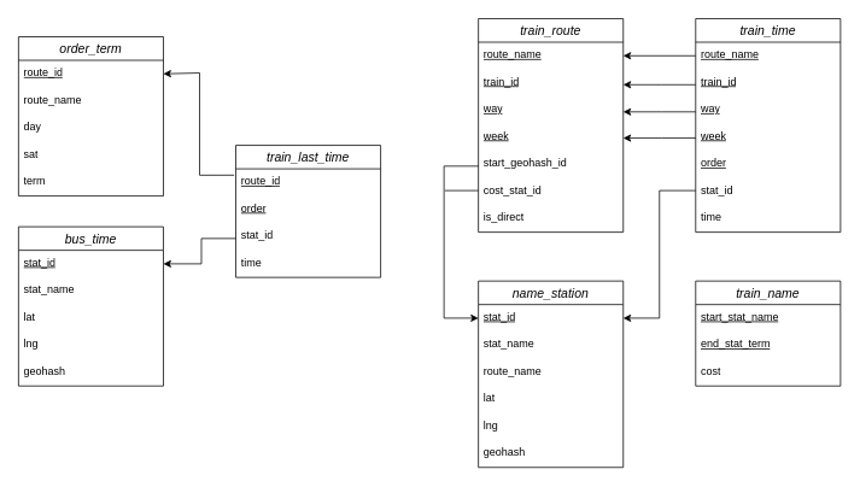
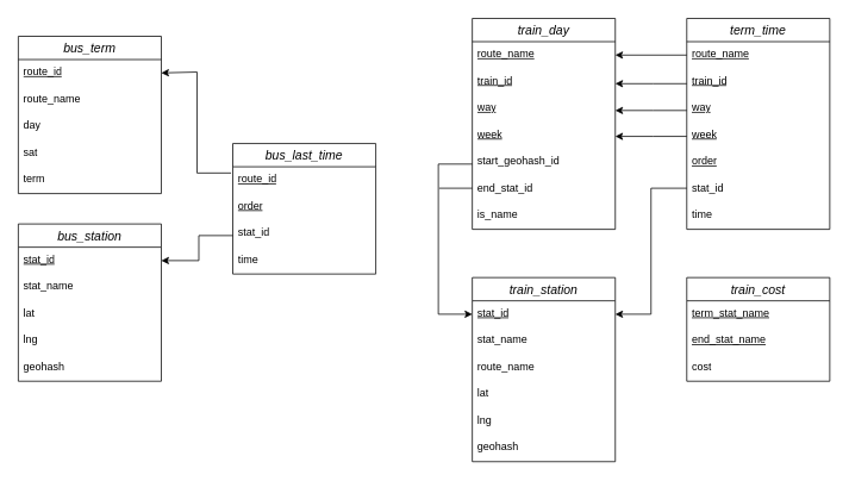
- <mxCell id="23" value="train_route" style="swimlane;fontStyle=2;childLayout=stackLayout;horizontal=1;startSize=26;horizontalStack=0;resizeParent=1;resizeParentMax=0;resizeLast=0;collapsible=1;marginBottom=0;align=center;fontSize=14;" parent="1" vertex="1"><mxGeometry x="528" y="20" width="160" height="236" as="geometry" /></mxCell>
+ <mxCell id="23" value="train_day" style="swimlane;fontStyle=2;childLayout=stackLayout;horizontal=1;startSize=26;horizontalStack=0;resizeParent=1;resizeParentMax=0;resizeLast=0;collapsible=1;marginBottom=0;align=center;fontSize=14;" parent="1" vertex="1"><mxGeometry x="528" y="20" width="160" height="236" as="geometry" /></mxCell>
- <mxCell id="38" value="train_time" style="swimlane;fontStyle=2;childLayout=stackLayout;horizontal=1;startSize=26;horizontalStack=0;resizeParent=1;resizeParentMax=0;resizeLast=0;collapsible=1;marginBottom=0;align=center;fontSize=14;" parent="1" vertex="1"><mxGeometry x="768" y="20" width="160" height="236" as="geometry" /></mxCell>
+ <mxCell id="38" value="term_time" style="swimlane;fontStyle=2;childLayout=stackLayout;horizontal=1;startSize=26;horizontalStack=0;resizeParent=1;resizeParentMax=0;resizeLast=0;collapsible=1;marginBottom=0;align=center;fontSize=14;" parent="1" vertex="1"><mxGeometry x="768" y="20" width="160" height="236" as="geometry" /></mxCell>
- <mxCell id="13" value="order_term" style="swimlane;fontStyle=2;childLayout=stackLayout;horizontal=1;startSize=26;horizontalStack=0;resizeParent=1;resizeParentMax=0;resizeLast=0;collapsible=1;marginBottom=0;align=center;fontSize=14;" parent="1" vertex="1"><mxGeometry x="20" y="40" width="160" height="176" as="geometry" /></mxCell>
+ <mxCell id="13" value="bus_term" style="swimlane;fontStyle=2;childLayout=stackLayout;horizontal=1;startSize=26;horizontalStack=0;resizeParent=1;resizeParentMax=0;resizeLast=0;collapsible=1;marginBottom=0;align=center;fontSize=14;" parent="1" vertex="1"><mxGeometry x="20" y="40" width="160" height="176" as="geometry" /></mxCell>
- <mxCell id="8" value="train_last_time" style="swimlane;fontStyle=2;childLayout=stackLayout;horizontal=1;startSize=26;horizontalStack=0;resizeParent=1;resizeParentMax=0;resizeLast=0;collapsible=1;marginBottom=0;align=center;fontSize=14;" parent="1" vertex="1"><mxGeometry x="260" y="160" width="160" height="146" as="geometry" /></mxCell>
+ <mxCell id="8" value="bus_last_time" style="swimlane;fontStyle=2;childLayout=stackLayout;horizontal=1;startSize=26;horizontalStack=0;resizeParent=1;resizeParentMax=0;resizeLast=0;collapsible=1;marginBottom=0;align=center;fontSize=14;" parent="1" vertex="1"><mxGeometry x="260" y="160" width="160" height="146" as="geometry" /></mxCell>
- <mxCell id="29" value="cost_stat_id" style="text;strokeColor=none;fillColor=none;spacingLeft=4;spacingRight=4;overflow=hidden;rotatable=0;points=[[0,0.5],[1,0.5]];portConstraint=eastwest;fontSize=12;whiteSpace=wrap;html=1;" parent="23" vertex="1"><mxGeometry y="176" width="160" height="30" as="geometry" /></mxCell>
+ <mxCell id="29" value="end_stat_id" style="text;strokeColor=none;fillColor=none;spacingLeft=4;spacingRight=4;overflow=hidden;rotatable=0;points=[[0,0.5],[1,0.5]];portConstraint=eastwest;fontSize=12;whiteSpace=wrap;html=1;" parent="23" vertex="1"><mxGeometry y="176" width="160" height="30" as="geometry" /></mxCell>
- <mxCell id="30" value="is_direct" style="text;strokeColor=none;fillColor=none;spacingLeft=4;spacingRight=4;overflow=hidden;rotatable=0;points=[[0,0.5],[1,0.5]];portConstraint=eastwest;fontSize=12;whiteSpace=wrap;html=1;" parent="23" vertex="1"><mxGeometry y="206" width="160" height="30" as="geometry" /></mxCell>
+ <mxCell id="30" value="is_name" style="text;strokeColor=none;fillColor=none;spacingLeft=4;spacingRight=4;overflow=hidden;rotatable=0;points=[[0,0.5],[1,0.5]];portConstraint=eastwest;fontSize=12;whiteSpace=wrap;html=1;" parent="23" vertex="1"><mxGeometry y="206" width="160" height="30" as="geometry" /></mxCell>
- <mxCell id="2" value="bus_time" style="swimlane;fontStyle=2;childLayout=stackLayout;horizontal=1;startSize=26;horizontalStack=0;resizeParent=1;resizeParentMax=0;resizeLast=0;collapsible=1;marginBottom=0;align=center;fontSize=14;" parent="1" vertex="1"><mxGeometry x="20" y="250" width="160" height="176" as="geometry" /></mxCell>
+ <mxCell id="2" value="bus_station" style="swimlane;fontStyle=2;childLayout=stackLayout;horizontal=1;startSize=26;horizontalStack=0;resizeParent=1;resizeParentMax=0;resizeLast=0;collapsible=1;marginBottom=0;align=center;fontSize=14;" parent="1" vertex="1"><mxGeometry x="20" y="250" width="160" height="176" as="geometry" /></mxCell>
- <mxCell id="31" value="name_station" style="swimlane;fontStyle=2;childLayout=stackLayout;horizontal=1;startSize=26;horizontalStack=0;resizeParent=1;resizeParentMax=0;resizeLast=0;collapsible=1;marginBottom=0;align=center;fontSize=14;" parent="1" vertex="1"><mxGeometry x="528" y="310" width="160" height="206" as="geometry" /></mxCell>
+ <mxCell id="31" value="train_station" style="swimlane;fontStyle=2;childLayout=stackLayout;horizontal=1;startSize=26;horizontalStack=0;resizeParent=1;resizeParentMax=0;resizeLast=0;collapsible=1;marginBottom=0;align=center;fontSize=14;" parent="1" vertex="1"><mxGeometry x="528" y="310" width="160" height="206" as="geometry" /></mxCell>
- <mxCell id="19" value="train_name" style="swimlane;fontStyle=2;childLayout=stackLayout;horizontal=1;startSize=26;horizontalStack=0;resizeParent=1;resizeParentMax=0;resizeLast=0;collapsible=1;marginBottom=0;align=center;fontSize=14;" parent="1" vertex="1"><mxGeometry x="768" y="310" width="160" height="116" as="geometry" /></mxCell>
+ <mxCell id="19" value="train_cost" style="swimlane;fontStyle=2;childLayout=stackLayout;horizontal=1;startSize=26;horizontalStack=0;resizeParent=1;resizeParentMax=0;resizeLast=0;collapsible=1;marginBottom=0;align=center;fontSize=14;" parent="1" vertex="1"><mxGeometry x="768" y="310" width="160" height="116" as="geometry" /></mxCell>
- <mxCell id="20" value="&lt;u&gt;start_stat_name&lt;/u&gt;" style="text;strokeColor=none;fillColor=none;spacingLeft=4;spacingRight=4;overflow=hidden;rotatable=0;points=[[0,0.5],[1,0.5]];portConstraint=eastwest;fontSize=12;whiteSpace=wrap;html=1;" parent="19" vertex="1"><mxGeometry y="26" width="160" height="30" as="geometry" /></mxCell>
+ <mxCell id="20" value="&lt;u&gt;term_stat_name&lt;/u&gt;" style="text;strokeColor=none;fillColor=none;spacingLeft=4;spacingRight=4;overflow=hidden;rotatable=0;points=[[0,0.5],[1,0.5]];portConstraint=eastwest;fontSize=12;whiteSpace=wrap;html=1;" parent="19" vertex="1"><mxGeometry y="26" width="160" height="30" as="geometry" /></mxCell>
- <mxCell id="21" value="&lt;u&gt;end_stat_term&lt;/u&gt;" style="text;strokeColor=none;fillColor=none;spacingLeft=4;spacingRight=4;overflow=hidden;rotatable=0;points=[[0,0.5],[1,0.5]];portConstraint=eastwest;fontSize=12;whiteSpace=wrap;html=1;" parent="19" vertex="1"><mxGeometry y="56" width="160" height="30" as="geometry" /></mxCell>
+ <mxCell id="21" value="&lt;u&gt;end_stat_name&lt;/u&gt;" style="text;strokeColor=none;fillColor=none;spacingLeft=4;spacingRight=4;overflow=hidden;rotatable=0;points=[[0,0.5],[1,0.5]];portConstraint=eastwest;fontSize=12;whiteSpace=wrap;html=1;" parent="19" vertex="1"><mxGeometry y="56" width="160" height="30" as="geometry" /></mxCell>
